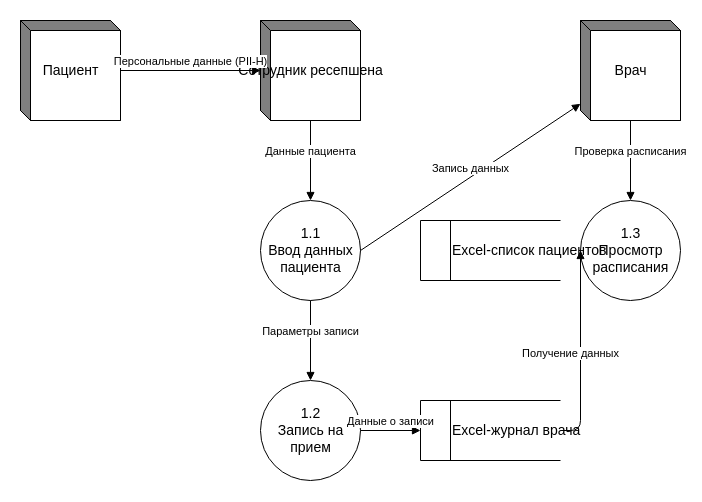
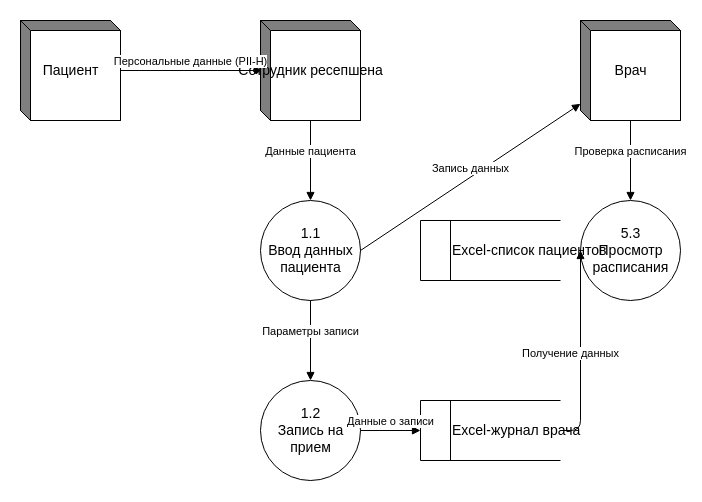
- <mxCell id="10" value="Персональные данные (PII-H)" style="html=1;verticalAlign=bottom;endArrow=block;entryX=0;entryY=0.5;exitX=1;exitY=0.5;" edge="1" parent="1" source="2" target="3"><mxGeometry width="80" relative="1" as="geometry"><mxPoint x="140" y="210" as="sourcePoint" /><mxPoint x="220" y="210" as="targetPoint" /></mxGeometry></mxCell>
+ <mxCell id="10" value="Персональные данные (PII-H)" style="html=1;verticalAlign=bottom;endArrow=diamond;entryX=0;entryY=0.5;exitX=1;exitY=0.5;" edge="1" parent="1" source="2" target="3"><mxGeometry width="80" relative="1" as="geometry"><mxPoint x="140" y="210" as="sourcePoint" /><mxPoint x="220" y="210" as="targetPoint" /></mxGeometry></mxCell>
- <mxCell id="7" value="1.3&#10;Просмотр&#10;расписания" style="shape=ellipse;html=1;dashed=0;whitespace=wrap;perimeter=ellipsePerimeter;fontSize=14;" vertex="1" parent="1"><mxGeometry x="580" y="200" width="100" height="100" as="geometry" /></mxCell>
+ <mxCell id="7" value="5.3&#10;Просмотр&#10;расписания" style="shape=ellipse;html=1;dashed=0;whitespace=wrap;perimeter=ellipsePerimeter;fontSize=14;" vertex="1" parent="1"><mxGeometry x="580" y="200" width="100" height="100" as="geometry" /></mxCell>
